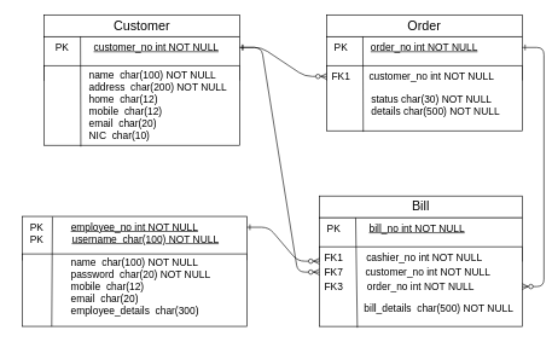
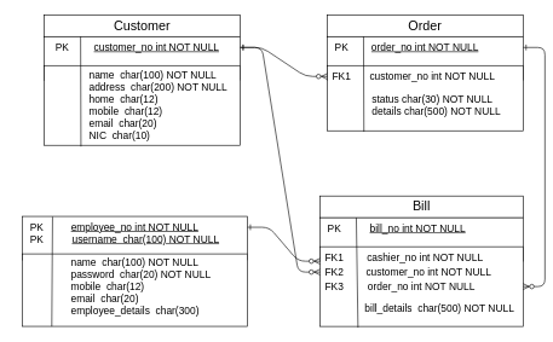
- <mxCell id="27" value="&lt;span style=&quot;font-size: 14px;&quot;&gt;FK7&lt;/span&gt;" style="text;html=1;strokeColor=none;fillColor=none;align=center;verticalAlign=middle;whiteSpace=wrap;rounded=0;" parent="1" vertex="1"><mxGeometry x="440" y="360" width="40" height="30" as="geometry" /></mxCell>
+ <mxCell id="27" value="&lt;span style=&quot;font-size: 14px;&quot;&gt;FK2&lt;/span&gt;" style="text;html=1;strokeColor=none;fillColor=none;align=center;verticalAlign=middle;whiteSpace=wrap;rounded=0;" parent="1" vertex="1"><mxGeometry x="440" y="360" width="40" height="30" as="geometry" /></mxCell>
